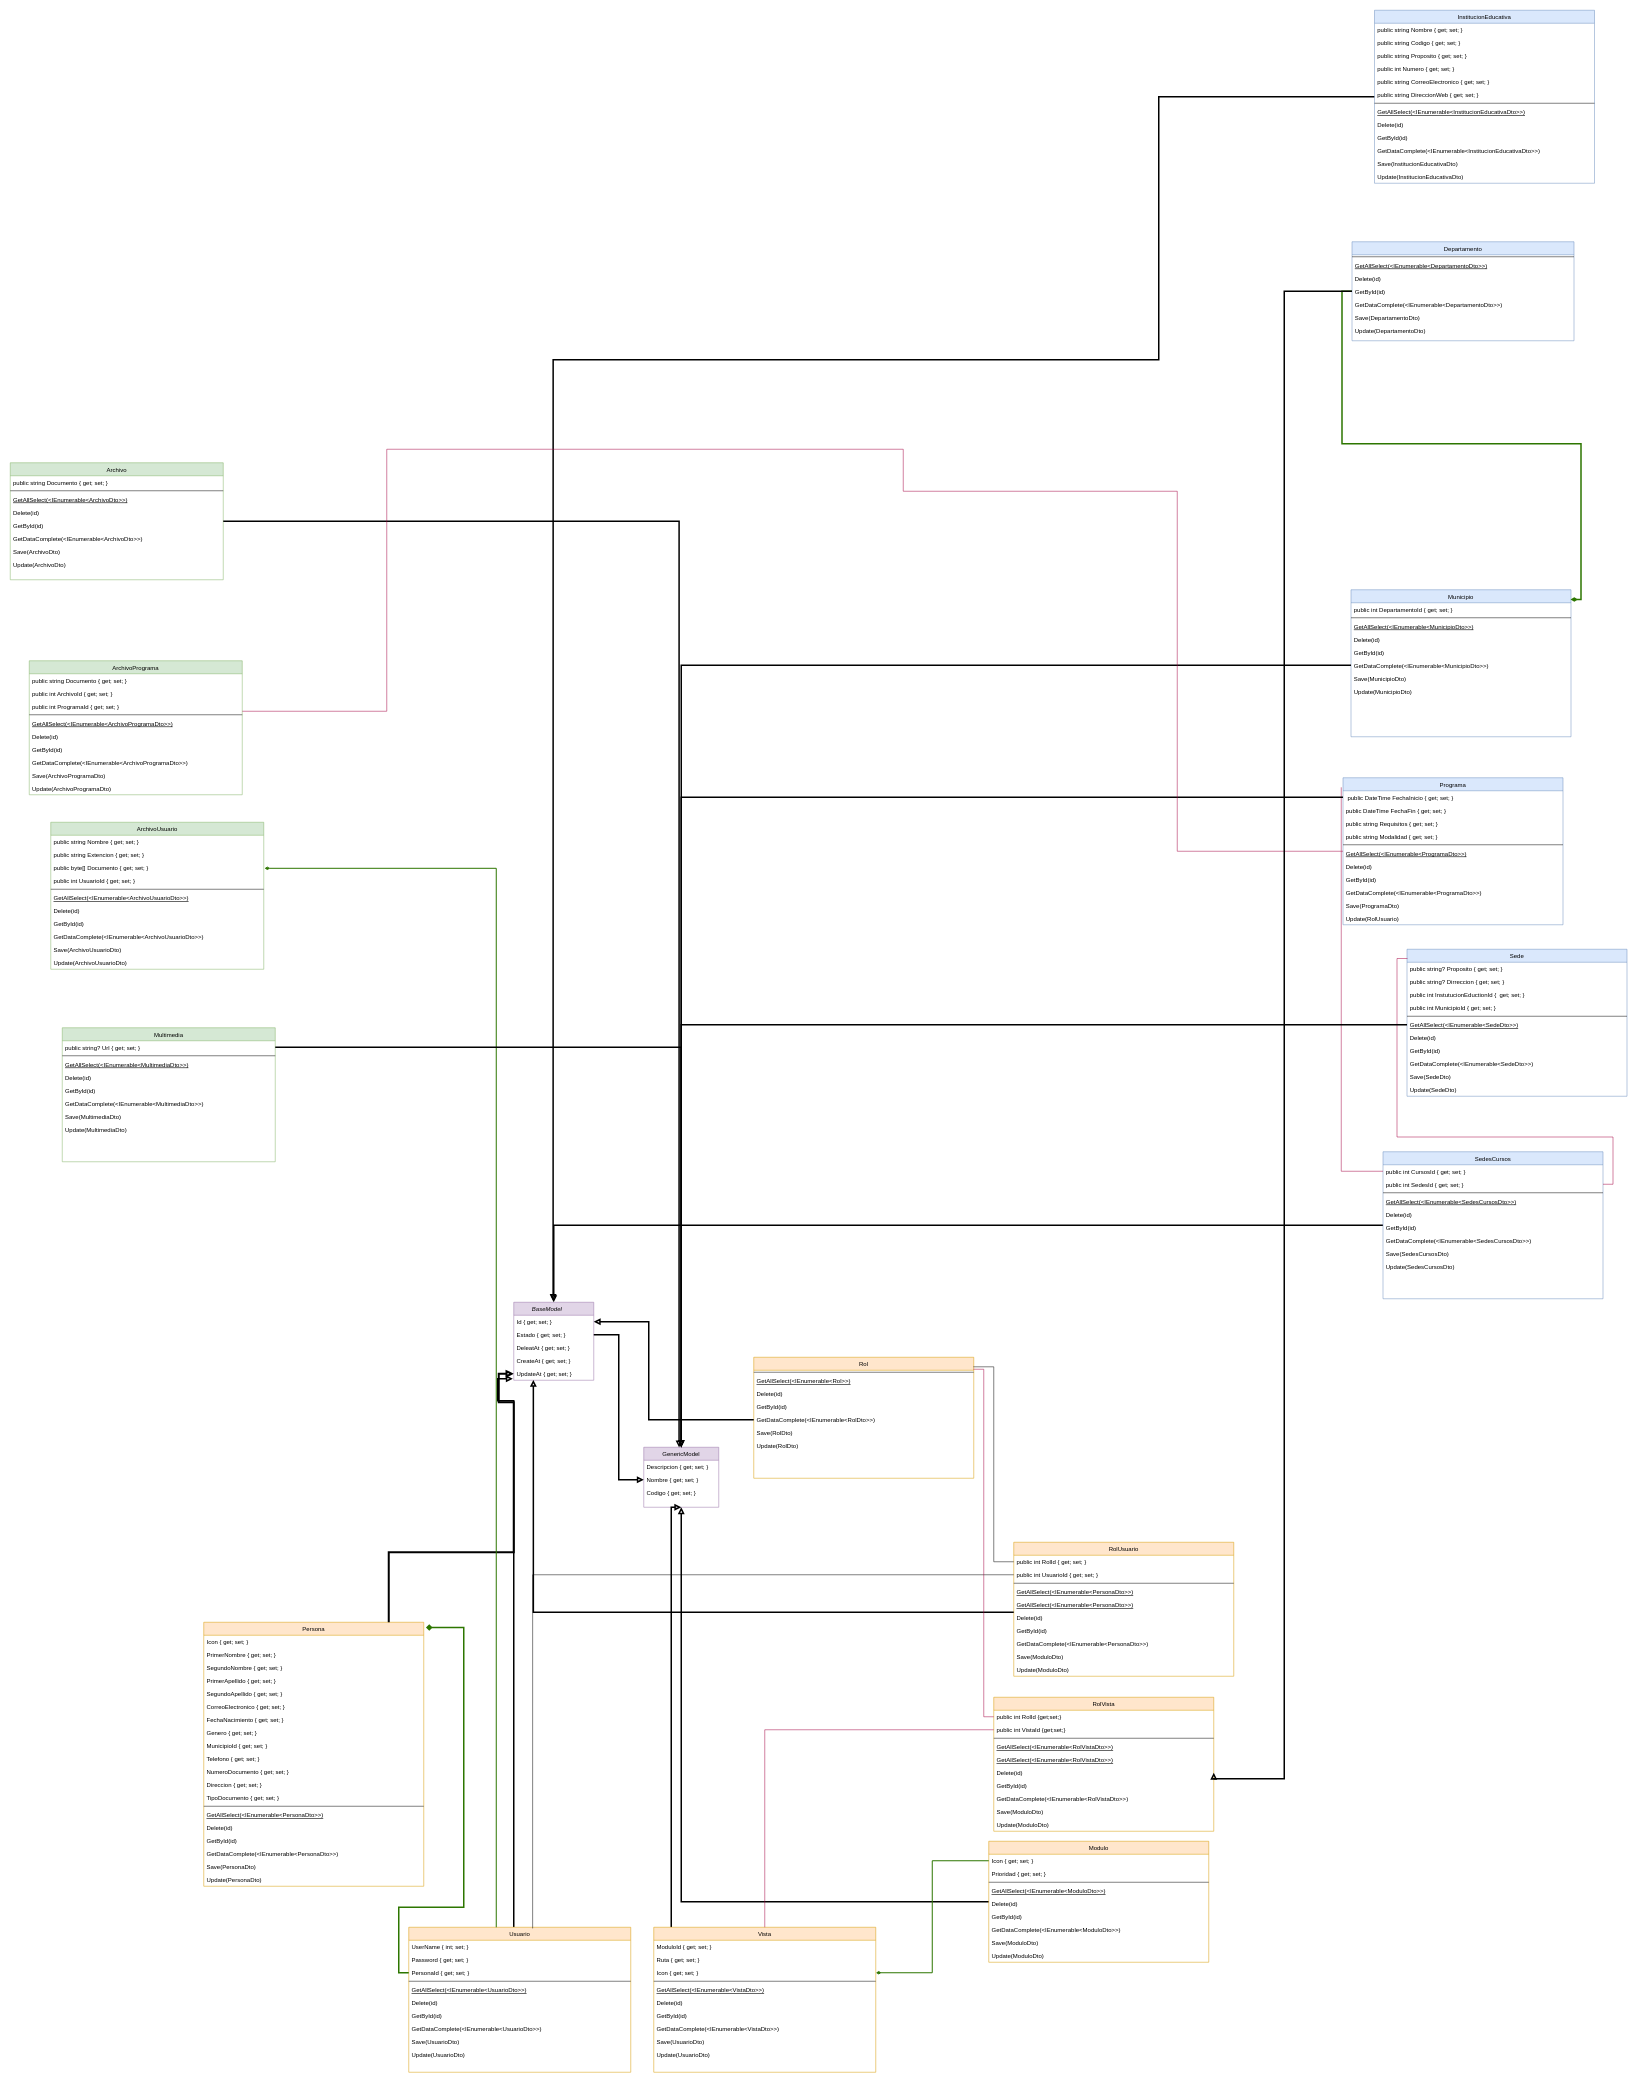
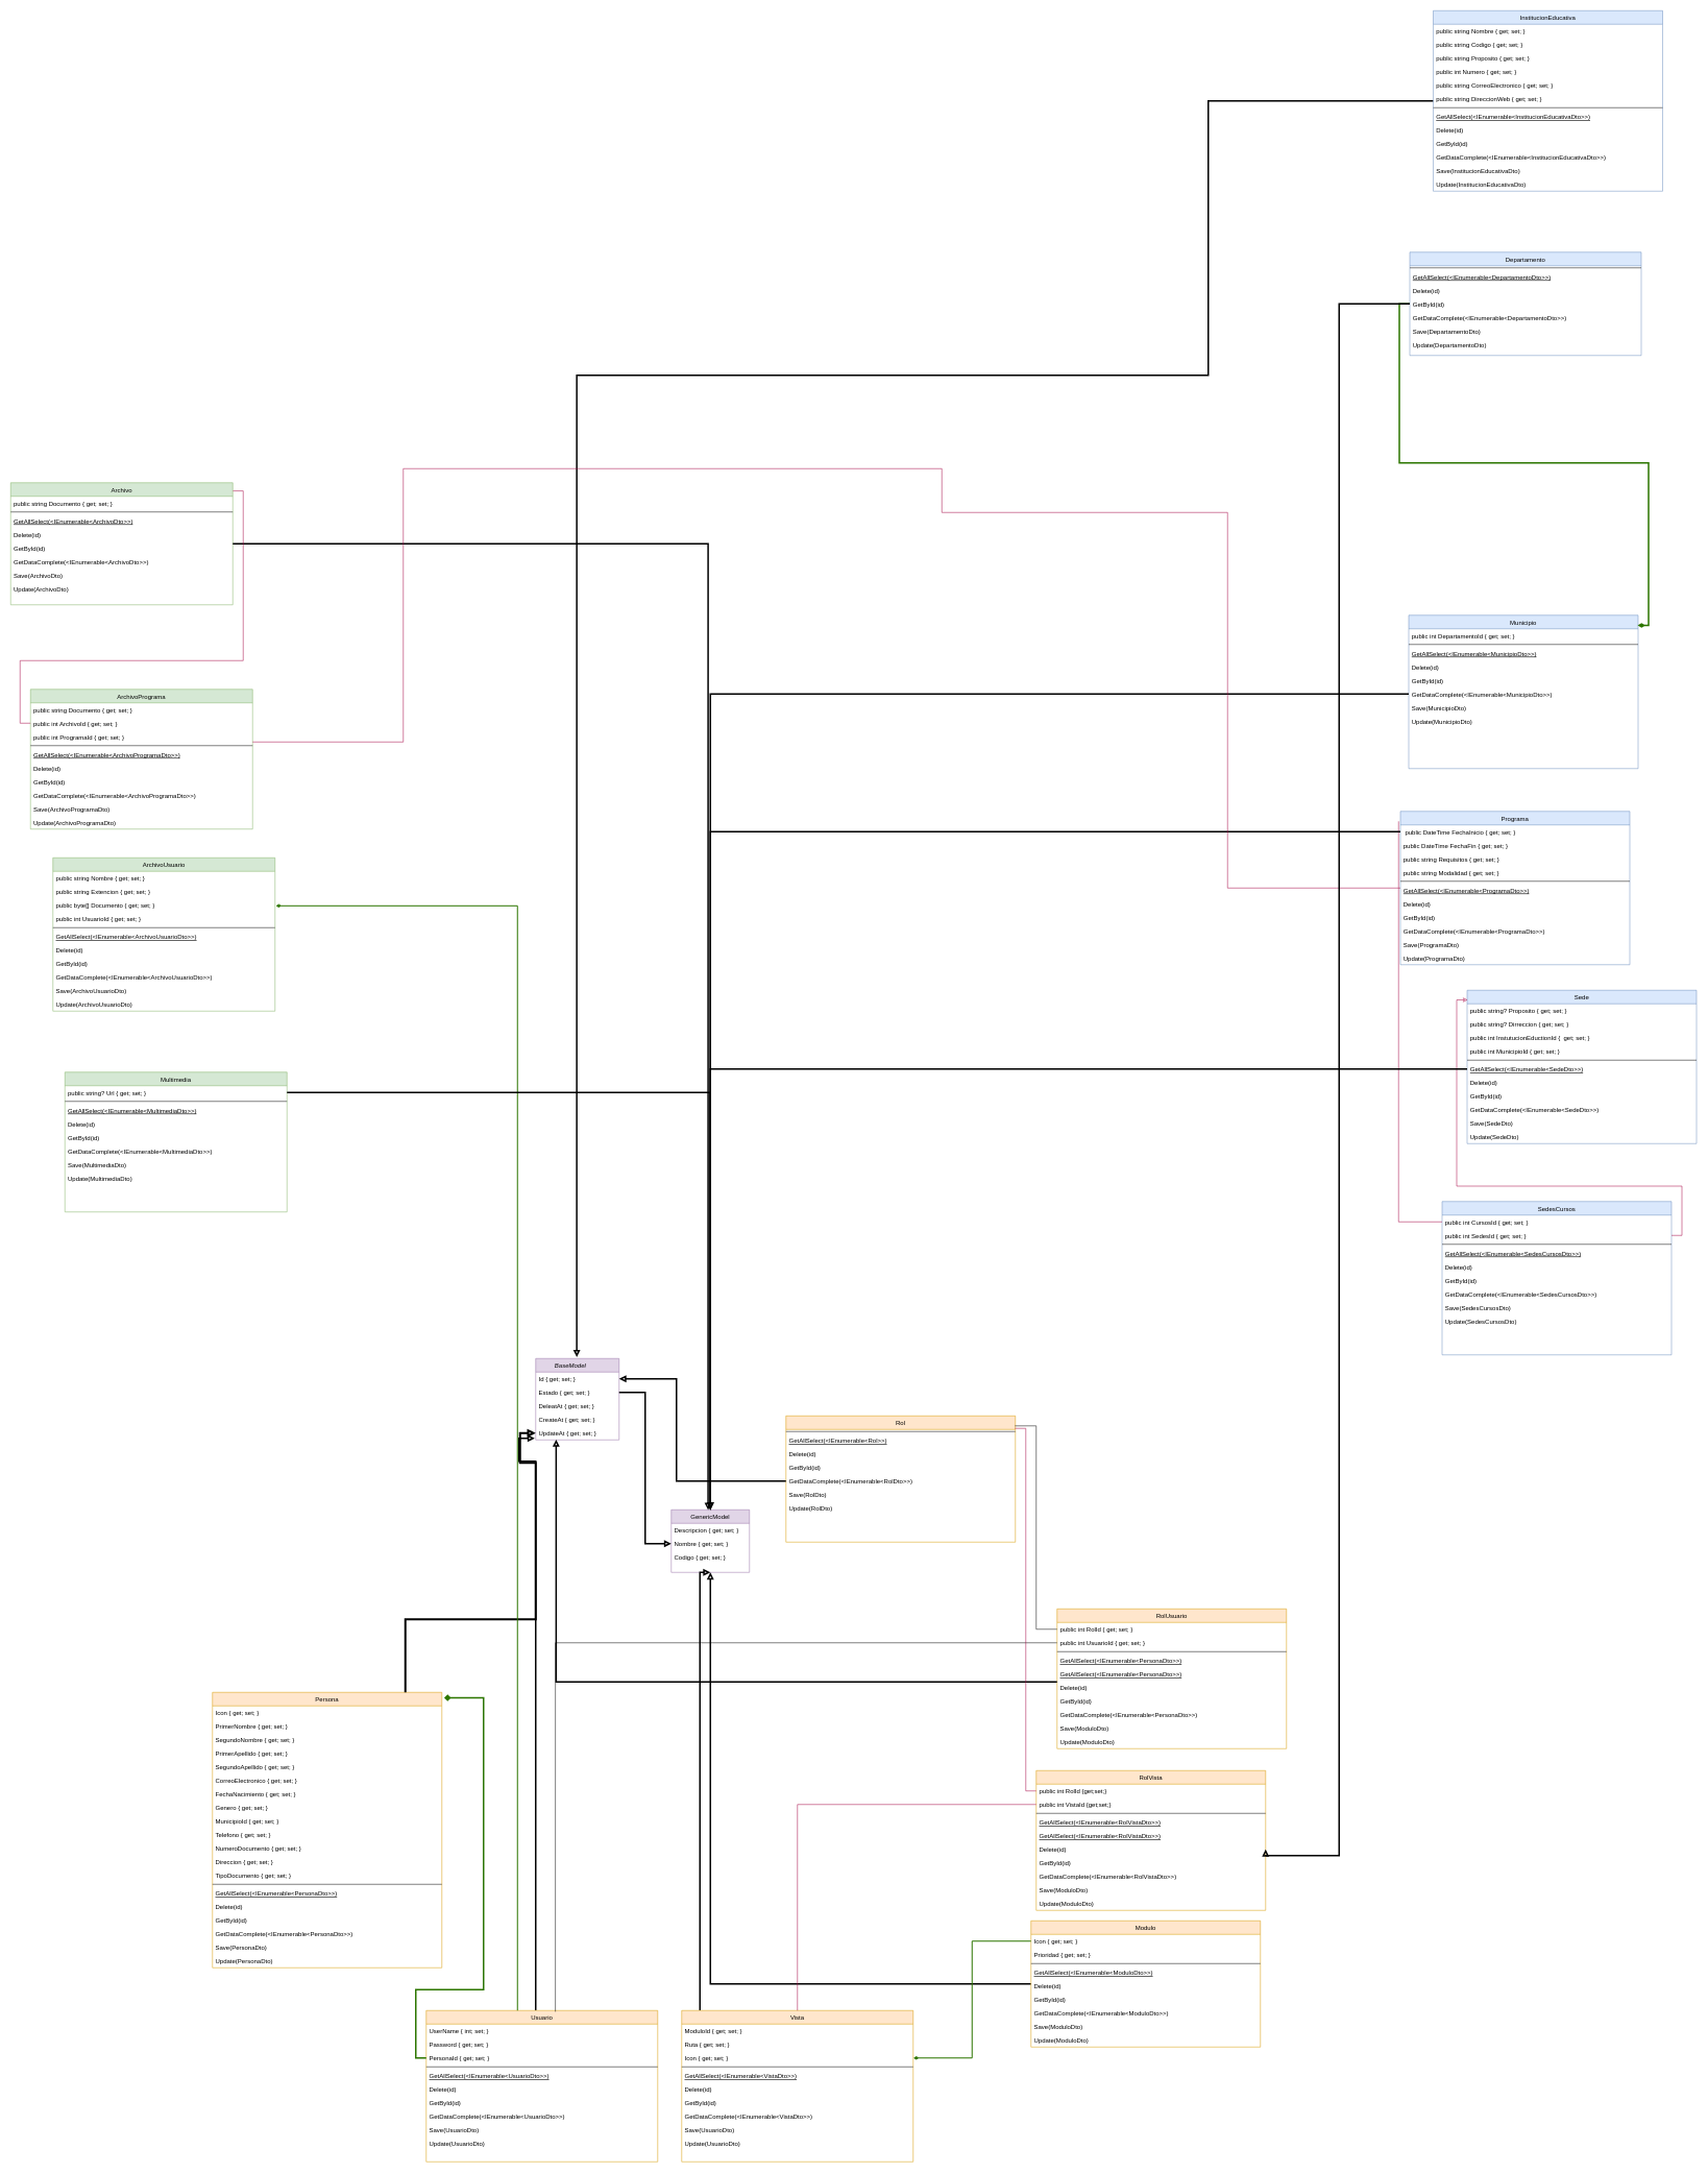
+ <mxCell id="209" style="edgeStyle=orthogonalEdgeStyle;rounded=0;orthogonalLoop=1;jettySize=auto;html=1;entryX=1.001;entryY=0.067;entryDx=0;entryDy=0;entryPerimeter=0;strokeWidth=1;endArrow=none;endFill=0;fillColor=#d80073;strokeColor=#A50040;" edge="1" parent="1" source="188" target="176"><mxGeometry relative="1" as="geometry" /></mxCell>
- <mxCell id="137" value="Update(RolUsuario)" style="text;align=left;verticalAlign=top;spacingLeft=4;spacingRight=4;overflow=hidden;rotatable=0;points=[[0,0.5],[1,0.5]];portConstraint=eastwest;" parent="126" vertex="1"><mxGeometry y="268" width="440" height="26" as="geometry" /></mxCell>
+ <mxCell id="137" value="Update(ProgramaDto)" style="text;align=left;verticalAlign=top;spacingLeft=4;spacingRight=4;overflow=hidden;rotatable=0;points=[[0,0.5],[1,0.5]];portConstraint=eastwest;" parent="126" vertex="1"><mxGeometry y="268" width="440" height="26" as="geometry" /></mxCell>
- <mxCell id="139" style="edgeStyle=orthogonalEdgeStyle;rounded=0;orthogonalLoop=1;jettySize=auto;html=1;entryX=0.002;entryY=0.063;entryDx=0;entryDy=0;entryPerimeter=0;endArrow=none;endFill=0;fillColor=#d80073;strokeColor=#A50040;" edge="1" parent="1" source="106" target="114"><mxGeometry relative="1" as="geometry" /></mxCell>
+ <mxCell id="139" style="edgeStyle=orthogonalEdgeStyle;rounded=0;orthogonalLoop=1;jettySize=auto;html=1;entryX=0.002;entryY=0.063;entryDx=0;entryDy=0;entryPerimeter=0;endArrow=classic;endFill=0;fillColor=#d80073;strokeColor=#A50040;" edge="1" parent="1" source="106" target="114"><mxGeometry relative="1" as="geometry" /></mxCell>
- <mxCell id="103" style="edgeStyle=orthogonalEdgeStyle;rounded=0;orthogonalLoop=1;jettySize=auto;html=1;entryX=0.5;entryY=0;entryDx=0;entryDy=0;strokeWidth=3;endArrow=block;endFill=0;" edge="1" parent="1" source="104" target="2"><mxGeometry relative="1" as="geometry" /></mxCell>
